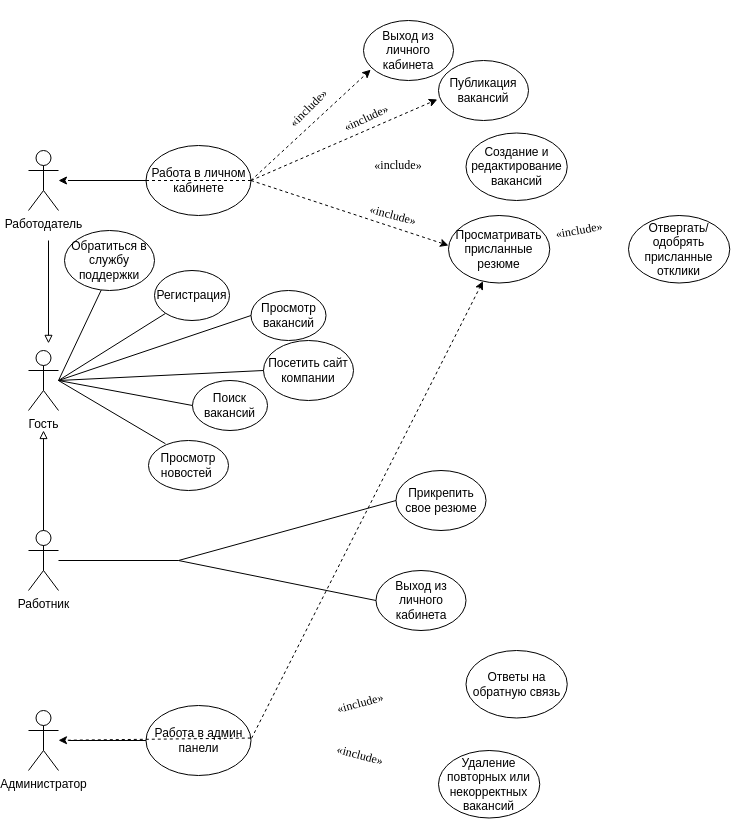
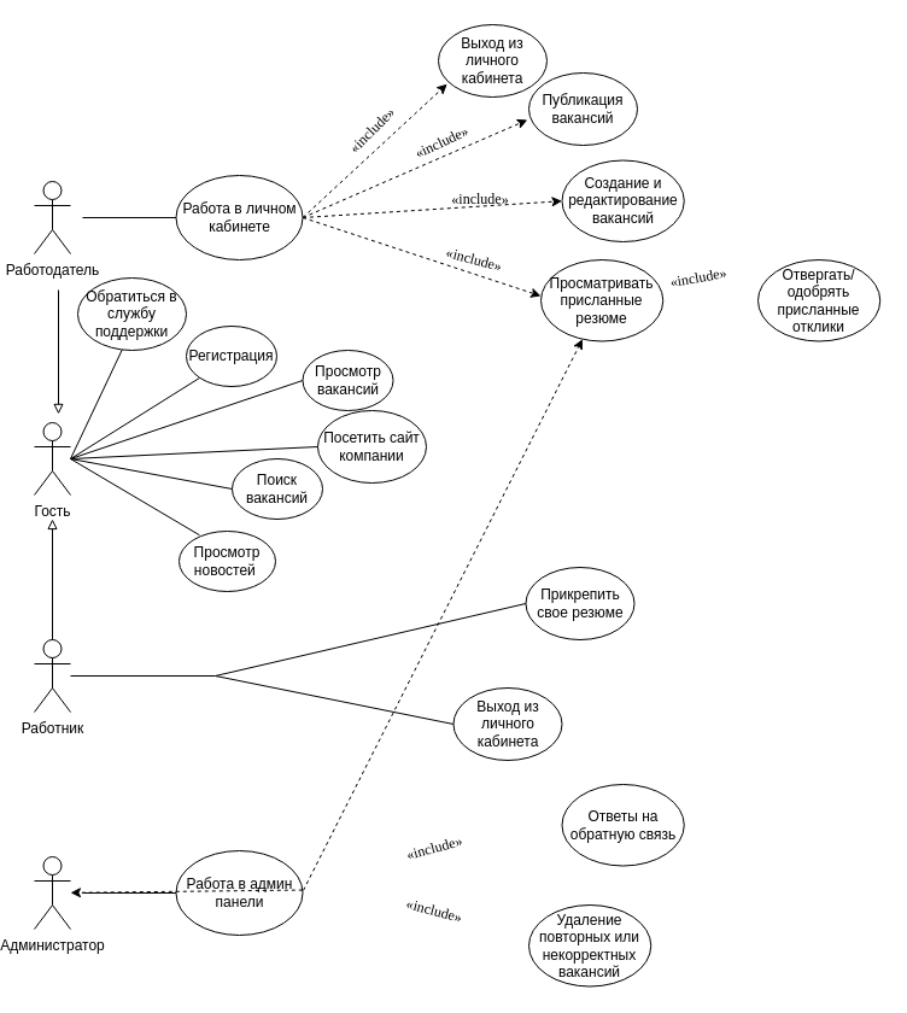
- <mxCell id="33" value="" style="endArrow=classic;html=1;rounded=0;dashed=1;exitX=1;exitY=0.5;exitDx=0;exitDy=0;" parent="1" source="26" target="25" edge="1"><mxGeometry width="50" height="50" relative="1" as="geometry"><mxPoint x="250" y="180" as="sourcePoint" /><mxPoint x="439" y="109" as="targetPoint" /></mxGeometry></mxCell>
+ <mxCell id="33" value="" style="endArrow=classic;html=1;rounded=0;dashed=1;entryX=0;entryY=0.5;entryDx=0;entryDy=0;exitX=1;exitY=0.5;exitDx=0;exitDy=0;" parent="1" source="26" target="30" edge="1"><mxGeometry width="50" height="50" relative="1" as="geometry"><mxPoint x="250" y="180" as="sourcePoint" /><mxPoint x="439" y="109" as="targetPoint" /></mxGeometry></mxCell>
- <mxCell id="20" value="Прикрепить свое резюме" style="ellipse;whiteSpace=wrap;html=1;" parent="1" vertex="1"><mxGeometry x="387.5" y="470" width="90" height="60" as="geometry" /></mxCell>
+ <mxCell id="20" value="Прикрепить свое резюме" style="ellipse;whiteSpace=wrap;html=1;" parent="1" vertex="1"><mxGeometry x="427.5" y="470" width="90" height="60" as="geometry" /></mxCell>
